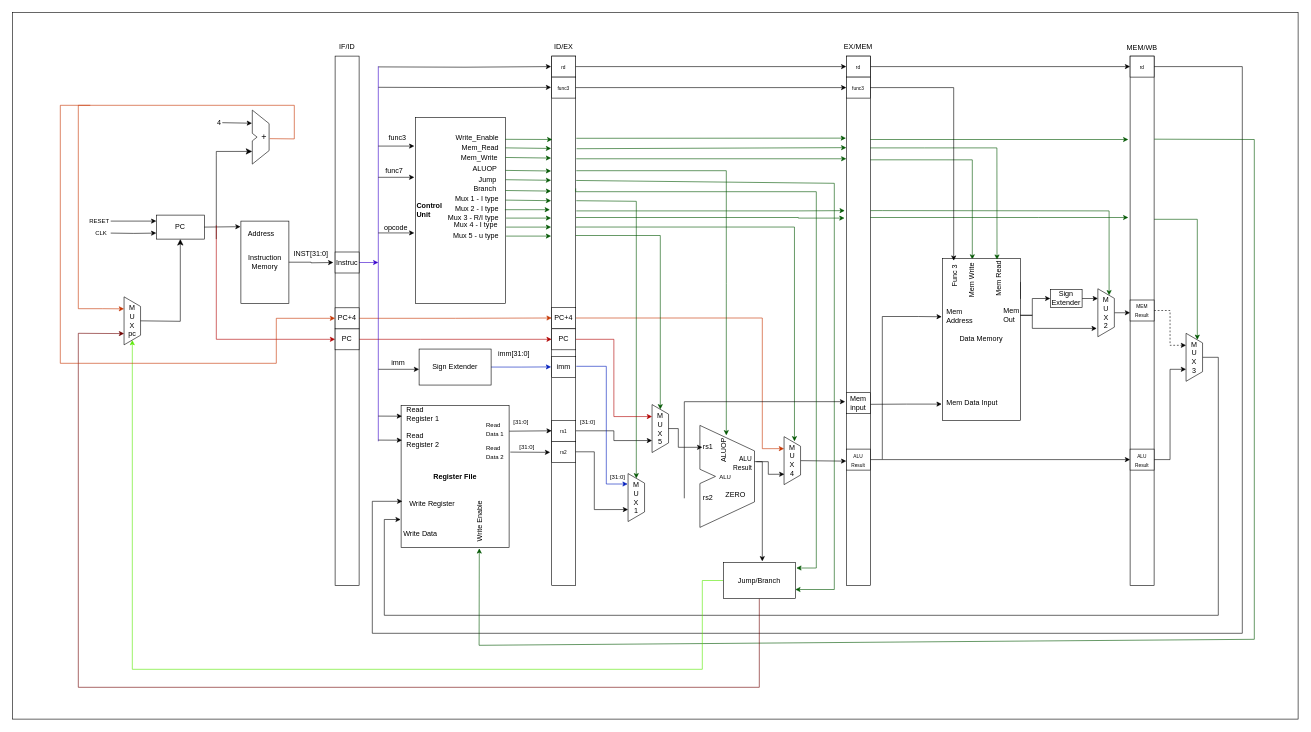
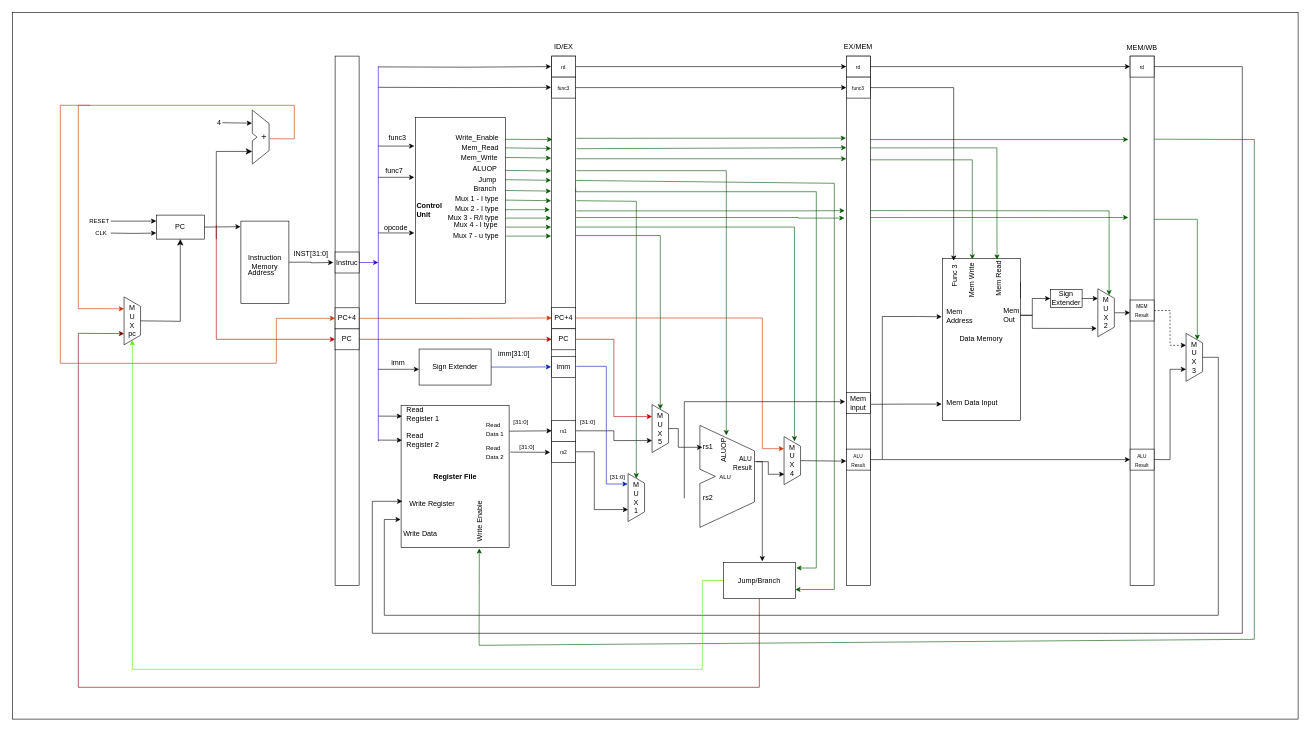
- <mxCell id="30" value="IF/ID" style="text;html=1;align=center;verticalAlign=middle;whiteSpace=wrap;rounded=0;" vertex="1" parent="1"><mxGeometry x="548" y="63" width="60" height="30" as="geometry" /></mxCell>
- <mxCell id="62" value="Address" style="text;html=1;align=center;verticalAlign=middle;whiteSpace=wrap;rounded=0;" vertex="1" parent="1"><mxGeometry x="410" y="379" width="50" height="20" as="geometry" /></mxCell>
+ <mxCell id="62" value="Address" style="text;html=1;align=center;verticalAlign=middle;whiteSpace=wrap;rounded=0;" vertex="1" parent="1"><mxGeometry x="410" y="444" width="50" height="20" as="geometry" /></mxCell>
- <mxCell id="148" value="Mux 5 - u type" style="text;html=1;align=right;verticalAlign=middle;whiteSpace=wrap;rounded=0;" vertex="1" parent="1"><mxGeometry x="728" y="388" width="105" height="8" as="geometry" /></mxCell>
+ <mxCell id="148" value="Mux 7 - u type" style="text;html=1;align=right;verticalAlign=middle;whiteSpace=wrap;rounded=0;" vertex="1" parent="1"><mxGeometry x="728" y="388" width="105" height="8" as="geometry" /></mxCell>
- <mxCell id="12" value="ZERO" style="text;html=1;align=center;verticalAlign=middle;resizable=0;points=[];autosize=1;fontSize=12;" vertex="1" parent="1"><mxGeometry x="1195" y="808.5" width="60" height="30" as="geometry" /></mxCell>
